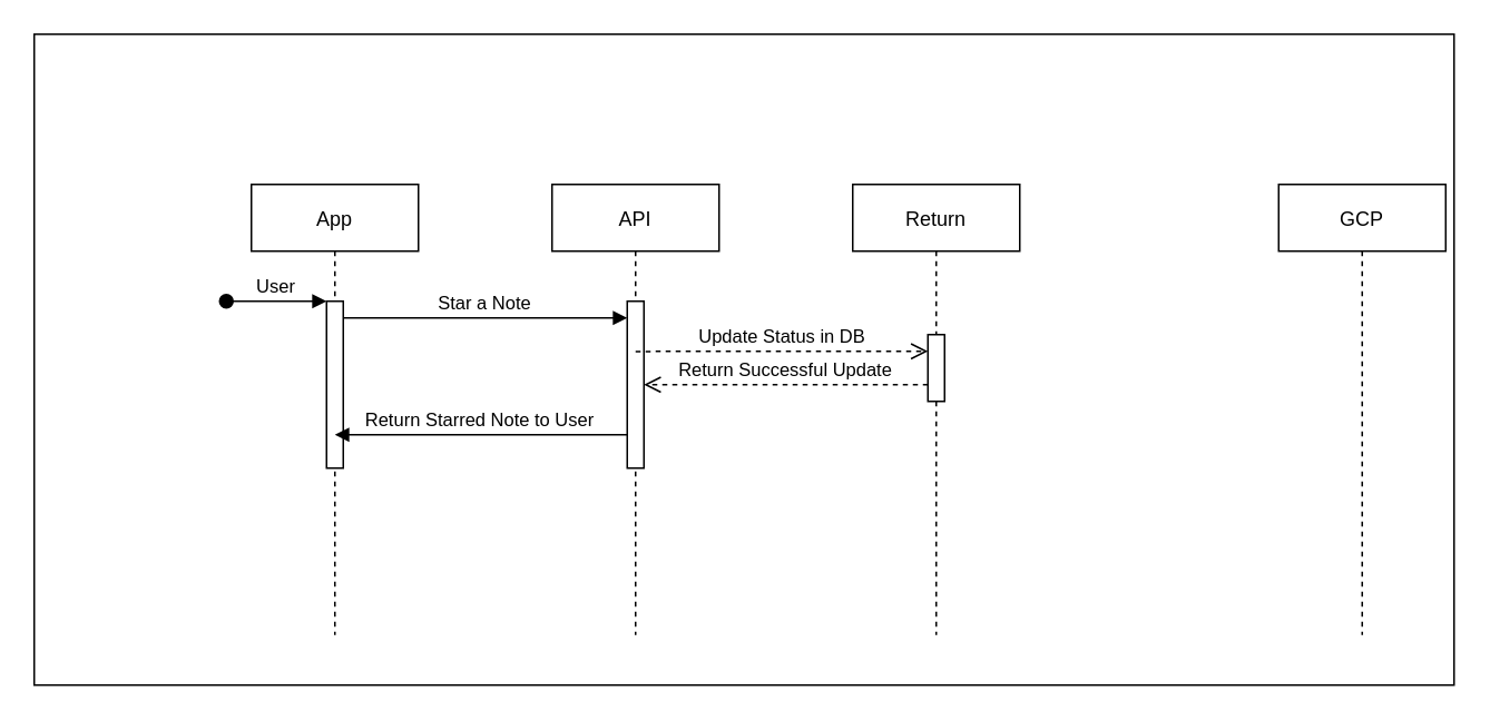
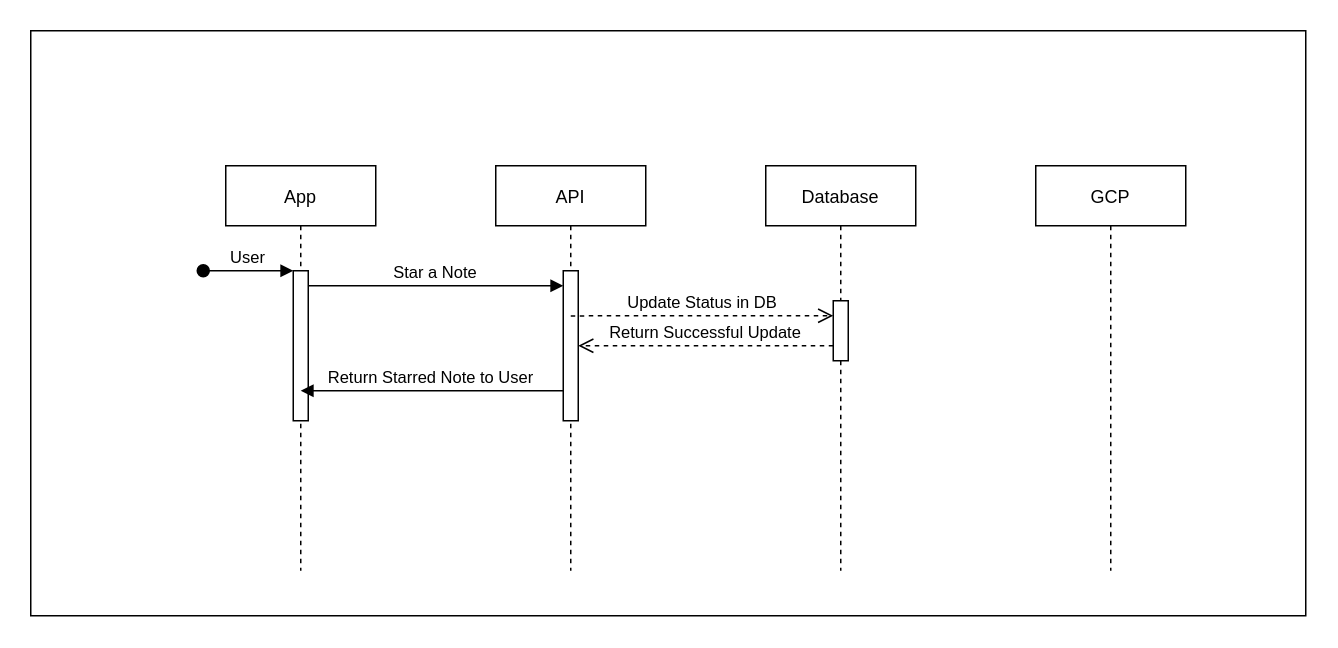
- <mxCell id="9" value="Return" style="shape=umlLifeline;perimeter=lifelinePerimeter;container=1;collapsible=0;recursiveResize=0;rounded=0;shadow=0;strokeWidth=1;" vertex="1" parent="1"><mxGeometry x="510" y="110" width="100" height="270" as="geometry" /></mxCell>
+ <mxCell id="9" value="Database" style="shape=umlLifeline;perimeter=lifelinePerimeter;container=1;collapsible=0;recursiveResize=0;rounded=0;shadow=0;strokeWidth=1;" vertex="1" parent="1"><mxGeometry x="510" y="110" width="100" height="270" as="geometry" /></mxCell>
- <mxCell id="12" value="GCP" style="shape=umlLifeline;perimeter=lifelinePerimeter;container=1;collapsible=0;recursiveResize=0;rounded=0;shadow=0;strokeWidth=1;" vertex="1" parent="1"><mxGeometry x="765" y="110" width="100" height="270" as="geometry" /></mxCell>
+ <mxCell id="12" value="GCP" style="shape=umlLifeline;perimeter=lifelinePerimeter;container=1;collapsible=0;recursiveResize=0;rounded=0;shadow=0;strokeWidth=1;" vertex="1" parent="1"><mxGeometry x="690" y="110" width="100" height="270" as="geometry" /></mxCell>
